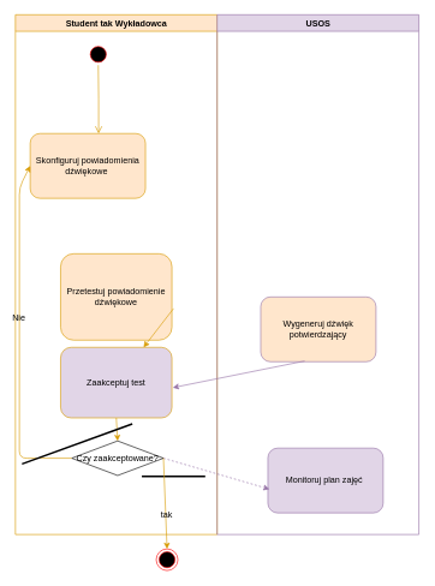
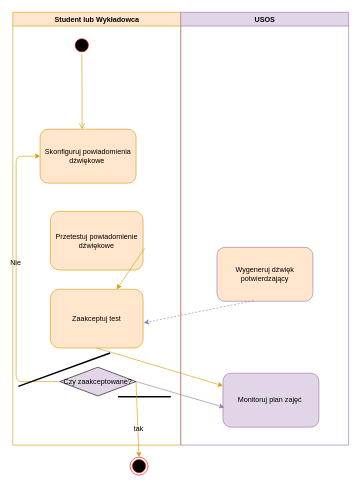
- <mxCell id="2" value="Student tak Wykładowca" style="swimlane;whiteSpace=wrap;startSize=23;fillColor=#ffe6cc;strokeColor=#d79b00;" parent="1" vertex="1"><mxGeometry x="20.5" y="20" width="280" height="722" as="geometry" /></mxCell>
+ <mxCell id="2" value="Student lub Wykładowca" style="swimlane;whiteSpace=wrap;startSize=23;fillColor=#ffe6cc;strokeColor=#d79b00;" parent="1" vertex="1"><mxGeometry x="20.5" y="20" width="280" height="722" as="geometry" /></mxCell>
- <mxCell id="5" value="Skonfiguruj powiadomienia dźwiękowe " style="rounded=1;whiteSpace=wrap;fillColor=#ffe6cc;strokeColor=#d79b00;" parent="2" vertex="1"><mxGeometry x="20.5" y="165" width="160" height="90" as="geometry" /></mxCell>
+ <mxCell id="5" value="Skonfiguruj powiadomienia dźwiękowe " style="rounded=1;whiteSpace=wrap;fillColor=#ffe6cc;strokeColor=#d79b00;" parent="2" vertex="1"><mxGeometry x="45.5" y="195" width="160" height="90" as="geometry" /></mxCell>
- <mxCell id="6" value="Przetestuj powiadomienie dźwiękowe" style="rounded=1;whiteSpace=wrap;fillColor=#ffe6cc;strokeColor=#d79b00;" parent="2" vertex="1"><mxGeometry x="62.75" y="332" width="154.5" height="120" as="geometry" /></mxCell>
+ <mxCell id="6" value="Przetestuj powiadomienie dźwiękowe" style="rounded=1;whiteSpace=wrap;fillColor=#ffe6cc;strokeColor=#d79b00;" parent="2" vertex="1"><mxGeometry x="62.75" y="332" width="154.5" height="98" as="geometry" /></mxCell>
- <mxCell id="19" value="" style="endArrow=classic;html=1;labelBackgroundColor=#000000;strokeWidth=1;fontSize=31;exitX=0.381;exitY=0.989;exitDx=0;exitDy=0;entryX=1.008;entryY=0.571;entryDx=0;entryDy=0;entryPerimeter=0;strokeColor=#9673a6;fillColor=#e1d5e7;exitPerimeter=0;" parent="1" source="15" target="7" edge="1"><mxGeometry width="50" height="50" relative="1" as="geometry"><mxPoint x="371" y="369.5" as="sourcePoint" /><mxPoint x="188.96" y="315.99" as="targetPoint" /><Array as="points" /></mxGeometry></mxCell>
+ <mxCell id="19" value="" style="endArrow=classic;html=1;labelBackgroundColor=#000000;strokeWidth=1;fontSize=31;exitX=0.381;exitY=0.989;exitDx=0;exitDy=0;entryX=1.008;entryY=0.571;entryDx=0;entryDy=0;entryPerimeter=0;strokeColor=#9673a6;fillColor=#e1d5e7;exitPerimeter=0;dashed=1;" parent="1" source="15" target="7" edge="1"><mxGeometry width="50" height="50" relative="1" as="geometry"><mxPoint x="371" y="369.5" as="sourcePoint" /><mxPoint x="188.96" y="315.99" as="targetPoint" /><Array as="points" /></mxGeometry></mxCell>
- <mxCell id="7" value="Zaakceptuj test" style="rounded=1;whiteSpace=wrap;fillColor=#e1d5e7;strokeColor=#d79b00;" parent="2" vertex="1"><mxGeometry x="62.75" y="462" width="154.5" height="98" as="geometry" /></mxCell>
+ <mxCell id="7" value="Zaakceptuj test" style="rounded=1;whiteSpace=wrap;fillColor=#ffe6cc;strokeColor=#d79b00;" parent="2" vertex="1"><mxGeometry x="62.75" y="462" width="154.5" height="98" as="geometry" /></mxCell>
- <mxCell id="9" value="" style="endArrow=classic;html=1;labelBackgroundColor=#000000;strokeColor=#d79b00;strokeWidth=1;fontSize=31;fillColor=#ffe6cc;exitX=0.5;exitY=1;exitDx=0;exitDy=0;entryX=0.5;entryY=0;entryDx=0;entryDy=0;" parent="2" source="7" target="8" edge="1"><mxGeometry width="50" height="50" relative="1" as="geometry"><mxPoint x="229.568" y="404.034" as="sourcePoint" /><mxPoint x="350.5" y="447" as="targetPoint" /></mxGeometry></mxCell>
+ <mxCell id="9" value="" style="endArrow=classic;html=1;labelBackgroundColor=#000000;strokeColor=#d79b00;strokeWidth=1;fontSize=31;fillColor=#ffe6cc;exitX=0.5;exitY=1;exitDx=0;exitDy=0;" parent="2" source="7" target="14" edge="1"><mxGeometry width="50" height="50" relative="1" as="geometry"><mxPoint x="229.568" y="404.034" as="sourcePoint" /><mxPoint x="350.5" y="447" as="targetPoint" /></mxGeometry></mxCell>
- <mxCell id="8" value="Czy zaakceptowane?" style="rhombus;whiteSpace=wrap;" parent="2" vertex="1"><mxGeometry x="78.25" y="592" width="127.25" height="48" as="geometry" /></mxCell>
+ <mxCell id="8" value="Czy zaakceptowane?" style="rhombus;whiteSpace=wrap;fillColor=#e1d5e7;" parent="2" vertex="1"><mxGeometry x="78.25" y="592" width="127.25" height="48" as="geometry" /></mxCell>
- <mxCell id="16" value="" style="endArrow=classic;html=1;labelBackgroundColor=#000000;strokeWidth=1;fontSize=31;exitX=1;exitY=0.5;exitDx=0;exitDy=0;strokeColor=#9673a6;fillColor=#e1d5e7;entryX=0.013;entryY=0.633;entryDx=0;entryDy=0;entryPerimeter=0;dashed=1;" parent="1" source="8" target="14" edge="1"><mxGeometry width="50" height="50" relative="1" as="geometry"><mxPoint x="226" y="402" as="sourcePoint" /><mxPoint x="246" y="632" as="targetPoint" /></mxGeometry></mxCell>
+ <mxCell id="16" value="" style="endArrow=classic;html=1;labelBackgroundColor=#000000;strokeWidth=1;fontSize=31;exitX=1;exitY=0.5;exitDx=0;exitDy=0;strokeColor=#9673a6;fillColor=#e1d5e7;entryX=0.013;entryY=0.633;entryDx=0;entryDy=0;entryPerimeter=0;" parent="1" source="8" target="14" edge="1"><mxGeometry width="50" height="50" relative="1" as="geometry"><mxPoint x="226" y="402" as="sourcePoint" /><mxPoint x="246" y="632" as="targetPoint" /></mxGeometry></mxCell>
